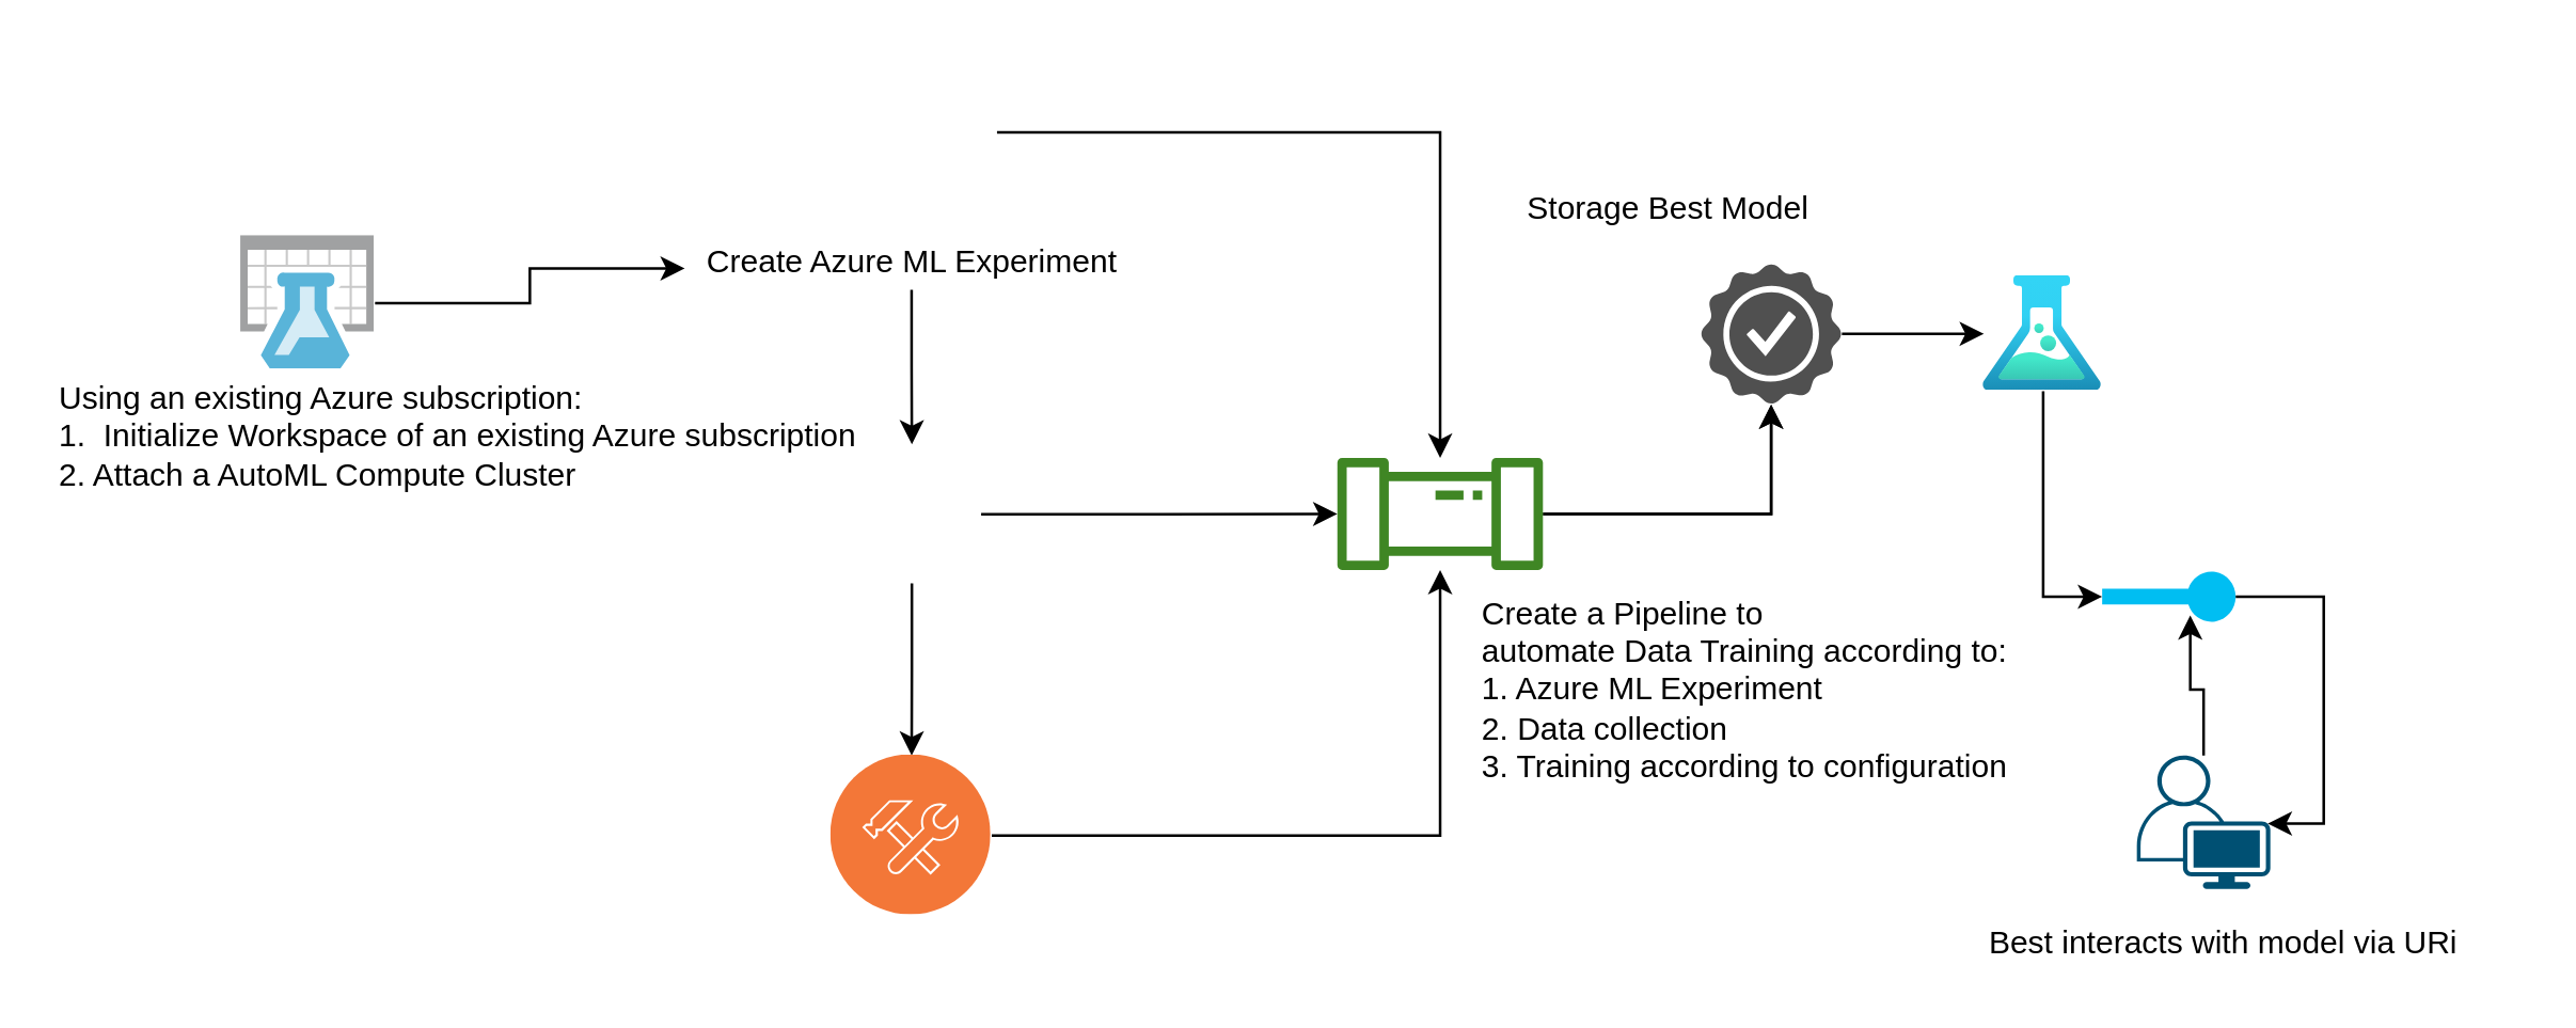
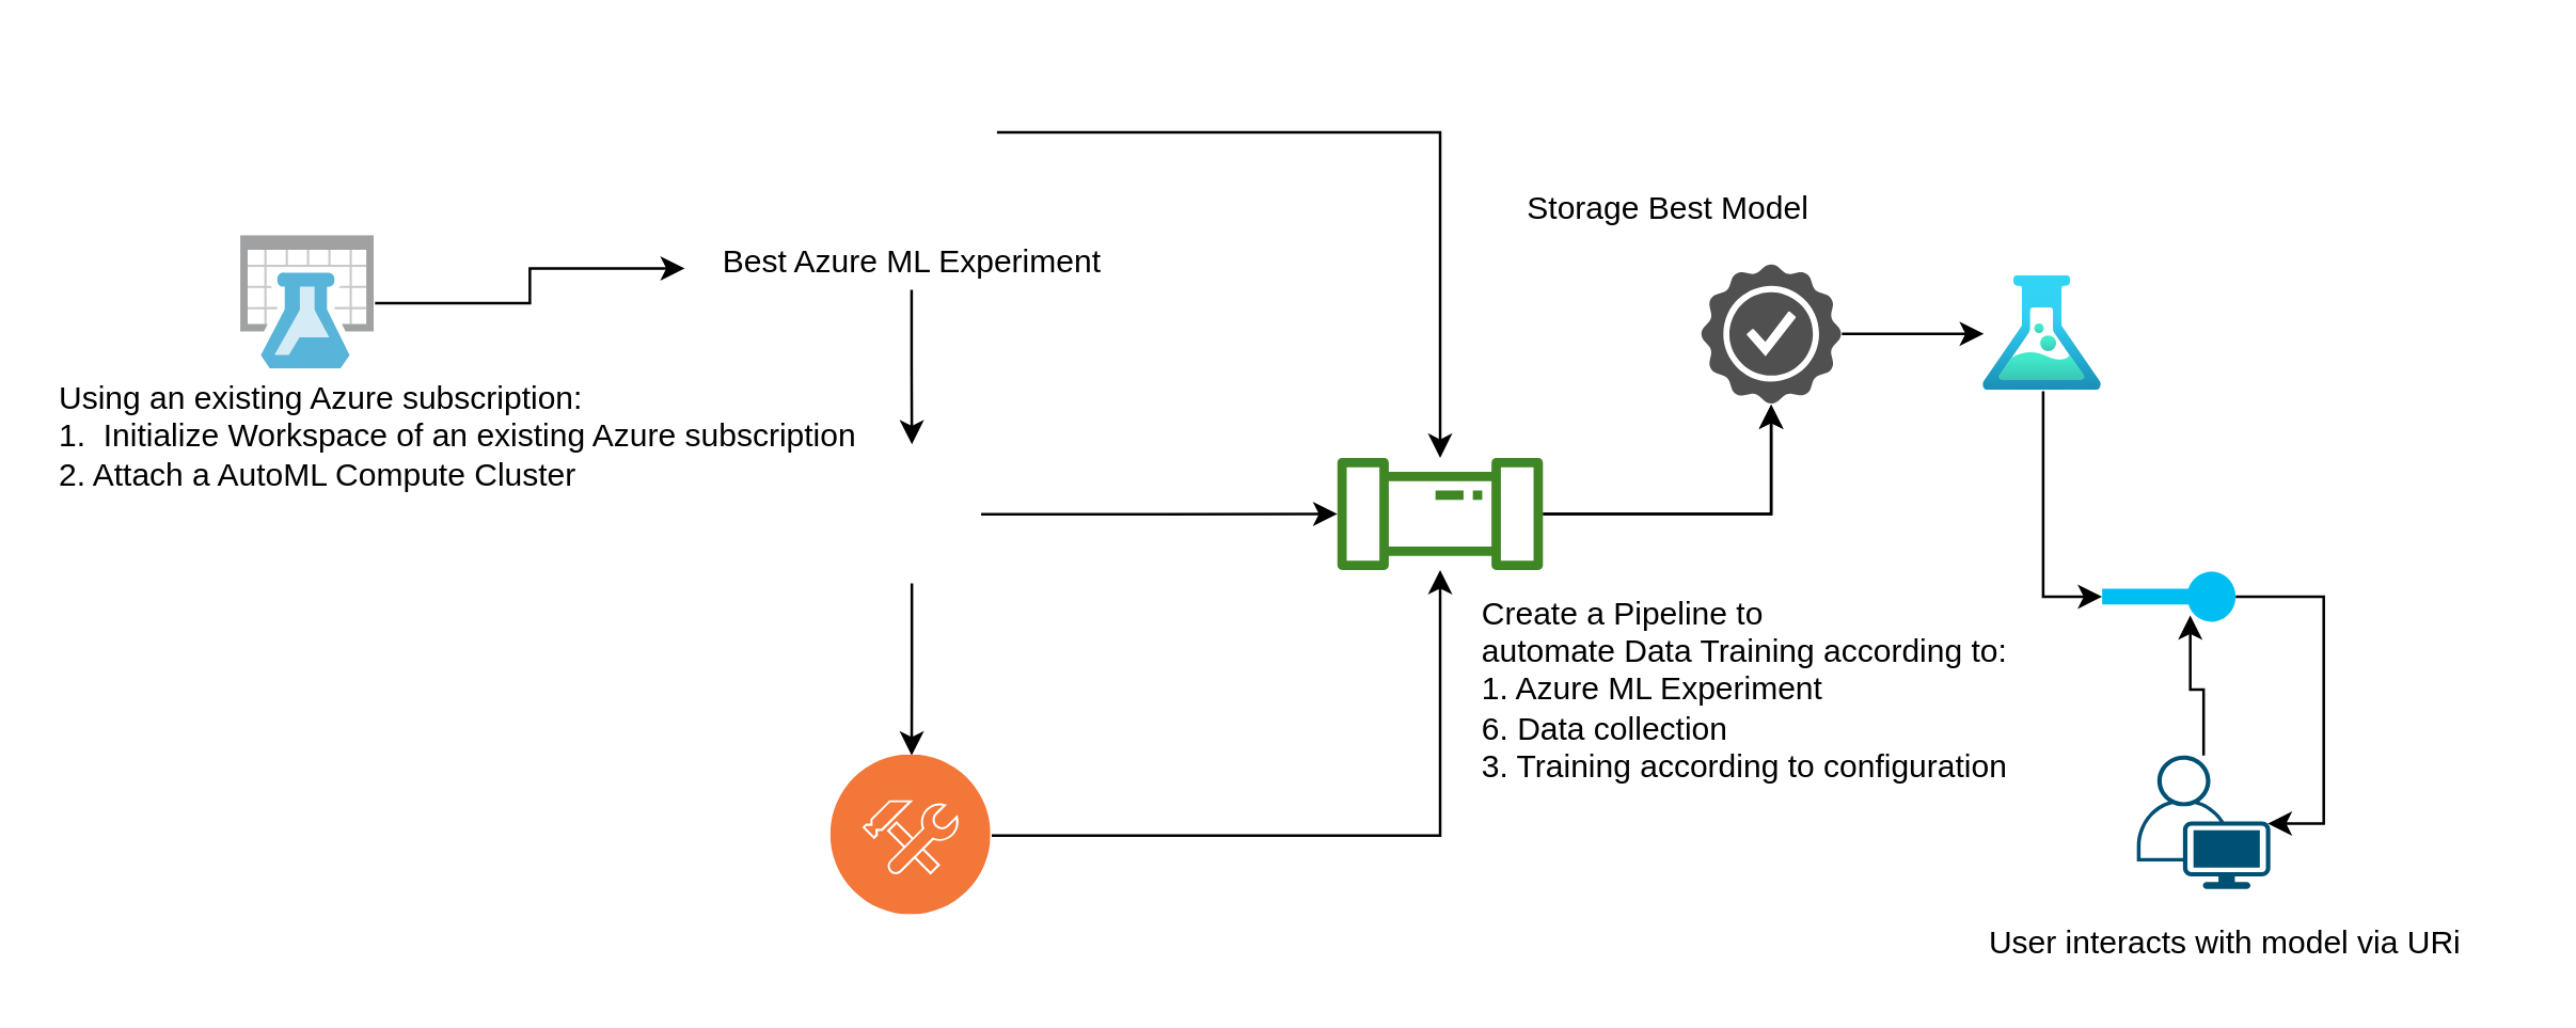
- <mxCell id="8" value="&lt;div&gt;Create Azure ML Experiment &lt;br&gt;&lt;/div&gt;" style="text;html=1;align=center;verticalAlign=middle;resizable=0;points=[];autosize=1;strokeColor=none;fillColor=none;" vertex="1" parent="1"><mxGeometry x="256.03" y="88" width="170" height="20" as="geometry" /></mxCell>
+ <mxCell id="8" value="&lt;div&gt;Best Azure ML Experiment &lt;br&gt;&lt;/div&gt;" style="text;html=1;align=center;verticalAlign=middle;resizable=0;points=[];autosize=1;strokeColor=none;fillColor=none;" vertex="1" parent="1"><mxGeometry x="256.03" y="88" width="170" height="20" as="geometry" /></mxCell>
- <mxCell id="17" value="&lt;div align=&quot;left&quot;&gt;Create a Pipeline to&lt;/div&gt;&lt;div align=&quot;left&quot;&gt;automate Data Training according to:&lt;/div&gt;&lt;div align=&quot;left&quot;&gt;1. Azure ML Experiment&lt;/div&gt;&lt;div align=&quot;left&quot;&gt;2. Data collection&lt;br&gt;&lt;/div&gt;&lt;div align=&quot;left&quot;&gt;3. Training according to configuration&lt;br&gt;&lt;/div&gt;" style="text;html=1;align=left;verticalAlign=middle;resizable=0;points=[];autosize=1;strokeColor=none;fillColor=none;" vertex="1" parent="1"><mxGeometry x="553" y="218" width="220" height="80" as="geometry" /></mxCell>
+ <mxCell id="17" value="&lt;div align=&quot;left&quot;&gt;Create a Pipeline to&lt;/div&gt;&lt;div align=&quot;left&quot;&gt;automate Data Training according to:&lt;/div&gt;&lt;div align=&quot;left&quot;&gt;1. Azure ML Experiment&lt;/div&gt;&lt;div align=&quot;left&quot;&gt;6. Data collection&lt;br&gt;&lt;/div&gt;&lt;div align=&quot;left&quot;&gt;3. Training according to configuration&lt;br&gt;&lt;/div&gt;" style="text;html=1;align=left;verticalAlign=middle;resizable=0;points=[];autosize=1;strokeColor=none;fillColor=none;" vertex="1" parent="1"><mxGeometry x="553" y="218" width="220" height="80" as="geometry" /></mxCell>
- <mxCell id="27" value="Best interacts with model via URi" style="text;html=1;align=left;verticalAlign=middle;resizable=0;points=[];autosize=1;strokeColor=none;fillColor=none;" vertex="1" parent="1"><mxGeometry x="742.7" y="342.5" width="200" height="20" as="geometry" /></mxCell>
+ <mxCell id="27" value="User interacts with model via URi" style="text;html=1;align=left;verticalAlign=middle;resizable=0;points=[];autosize=1;strokeColor=none;fillColor=none;" vertex="1" parent="1"><mxGeometry x="742.7" y="342.5" width="200" height="20" as="geometry" /></mxCell>
